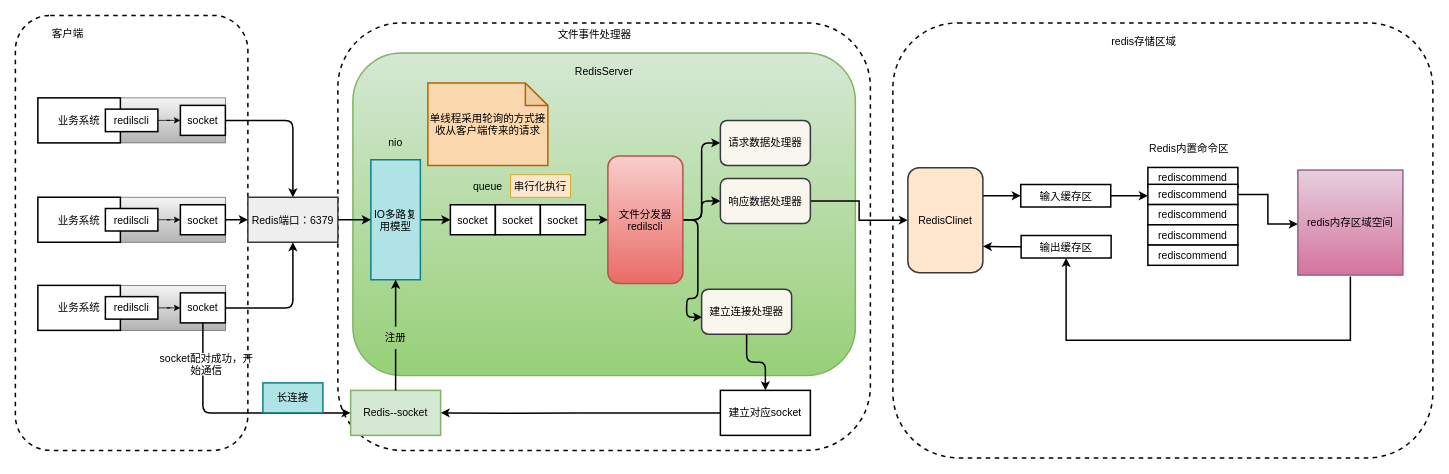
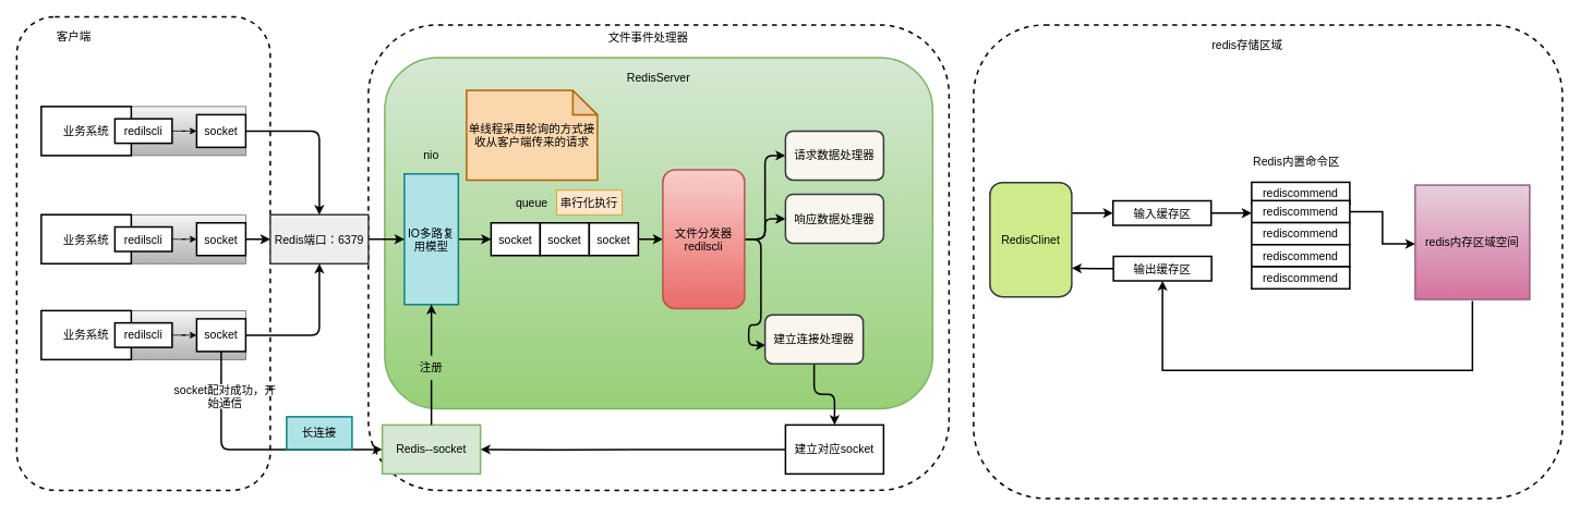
- <mxCell id="39" style="edgeStyle=orthogonalEdgeStyle;rounded=0;sketch=0;orthogonalLoop=1;jettySize=auto;html=1;entryX=0;entryY=0.5;entryDx=0;entryDy=0;fontSize=14;strokeWidth=2;" edge="1" parent="1" source="40" target="50"><mxGeometry relative="1" as="geometry" /></mxCell>
- <mxCell id="50" value="RedisClinet" style="rounded=1;whiteSpace=wrap;html=1;sketch=0;fontSize=14;strokeWidth=2;fillColor=#ffe6cc;strokeColor=#36393d;" vertex="1" parent="1"><mxGeometry x="1210" y="223" width="100" height="140" as="geometry" /></mxCell>
+ <mxCell id="50" value="RedisClinet" style="rounded=1;whiteSpace=wrap;html=1;sketch=0;fontSize=14;strokeWidth=2;fillColor=#cdeb8b;strokeColor=#36393d;" vertex="1" parent="1"><mxGeometry x="1210" y="223" width="100" height="140" as="geometry" /></mxCell>
